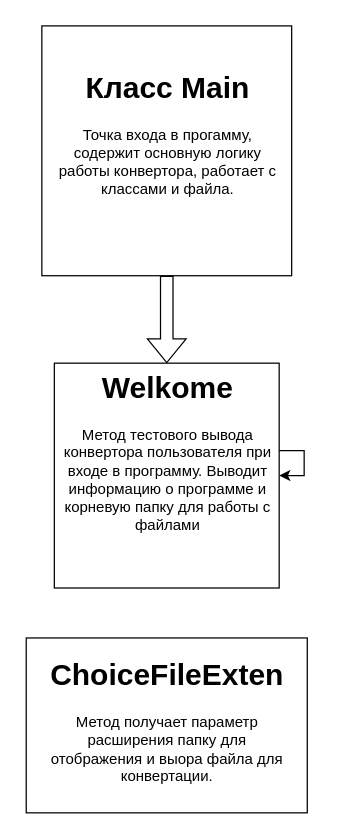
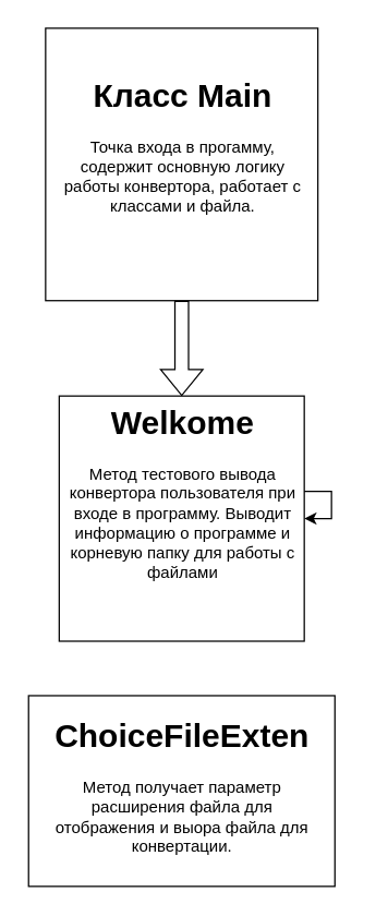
- <mxCell id="12" value="&lt;h1 align=&quot;center&quot;&gt;ChoiceFileExten&lt;br&gt;&lt;/h1&gt;&lt;p align=&quot;center&quot;&gt;Метод получает параметр расширения папку для отображения и выора файла для конвертации. &lt;br&gt;&lt;/p&gt;" style="text;html=1;strokeColor=none;fillColor=none;spacing=5;spacingTop=-20;whiteSpace=wrap;overflow=hidden;rounded=0;align=center;" vertex="1" parent="10"><mxGeometry x="11.25" y="10" width="202.5" height="120" as="geometry" /></mxCell>
+ <mxCell id="12" value="&lt;h1 align=&quot;center&quot;&gt;ChoiceFileExten&lt;br&gt;&lt;/h1&gt;&lt;p align=&quot;center&quot;&gt;Метод получает параметр расширения файла для отображения и выора файла для конвертации. &lt;br&gt;&lt;/p&gt;" style="text;html=1;strokeColor=none;fillColor=none;spacing=5;spacingTop=-20;whiteSpace=wrap;overflow=hidden;rounded=0;align=center;" vertex="1" parent="10"><mxGeometry x="11.25" y="10" width="202.5" height="120" as="geometry" /></mxCell>
